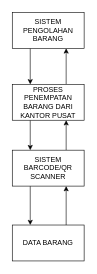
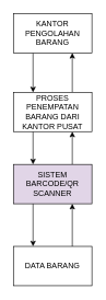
- <mxCell id="3" value="SISTEM PENGOLAHAN BARANG" style="rounded=0;whiteSpace=wrap;html=1;" vertex="1" parent="1"><mxGeometry x="20" y="20" width="120" height="60" as="geometry" /></mxCell>
+ <mxCell id="3" value="KANTOR PENGOLAHAN BARANG" style="rounded=0;whiteSpace=wrap;html=1;" vertex="1" parent="1"><mxGeometry x="20" y="20" width="120" height="60" as="geometry" /></mxCell>
- <mxCell id="9" value="SISTEM BARCODE/QR SCANNER" style="rounded=0;whiteSpace=wrap;html=1;" vertex="1" parent="1"><mxGeometry x="20" y="250" width="120" height="60" as="geometry" /></mxCell>
+ <mxCell id="9" value="SISTEM BARCODE/QR SCANNER" style="rounded=0;whiteSpace=wrap;html=1;fillColor=#e1d5e7;" vertex="1" parent="1"><mxGeometry x="20" y="250" width="120" height="60" as="geometry" /></mxCell>
